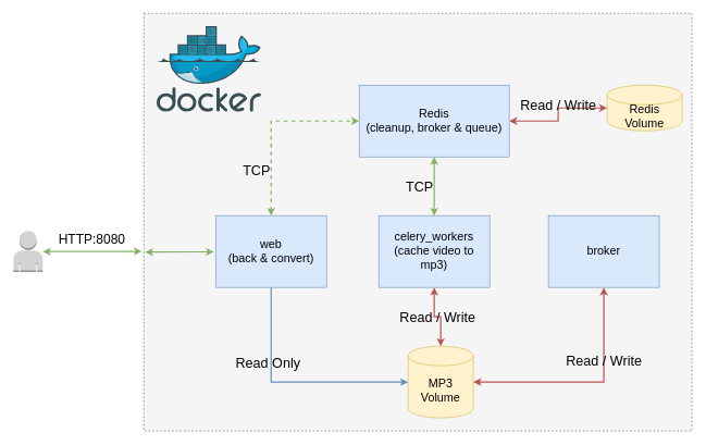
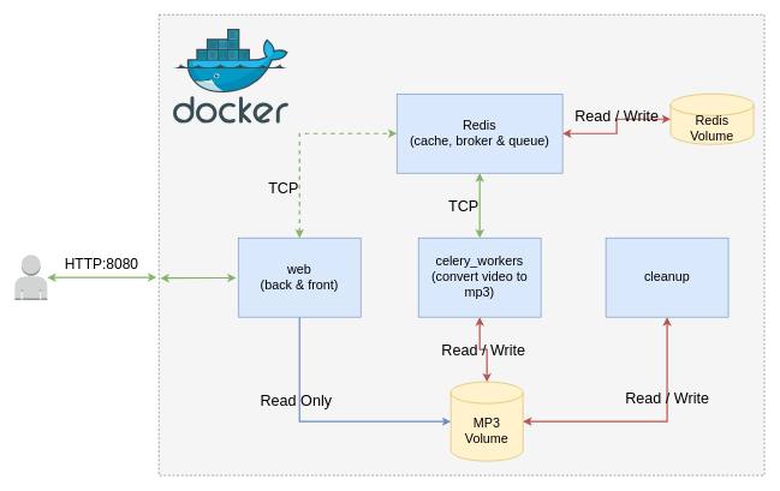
- <mxCell id="12" value="Redis&lt;br&gt;(cleanup, broker &amp;amp; queue)" style="rounded=0;whiteSpace=wrap;html=1;fontSize=18;fillColor=#dae8fc;strokeColor=#6c8ebf;" parent="1" vertex="1"><mxGeometry x="550" y="130" width="230" height="110" as="geometry" /></mxCell>
+ <mxCell id="12" value="Redis&lt;br&gt;(cache, broker &amp;amp; queue)" style="rounded=0;whiteSpace=wrap;html=1;fontSize=18;fillColor=#dae8fc;strokeColor=#6c8ebf;" parent="1" vertex="1"><mxGeometry x="550" y="130" width="230" height="110" as="geometry" /></mxCell>
- <mxCell id="5" value="web&lt;br&gt;(back &amp;amp; convert)" style="rounded=0;whiteSpace=wrap;html=1;fontSize=18;fillColor=#dae8fc;strokeColor=#6c8ebf;" parent="1" vertex="1"><mxGeometry x="330" y="330" width="170" height="110" as="geometry" /></mxCell>
+ <mxCell id="5" value="web&lt;br&gt;(back &amp;amp; front)" style="rounded=0;whiteSpace=wrap;html=1;fontSize=18;fillColor=#dae8fc;strokeColor=#6c8ebf;" parent="1" vertex="1"><mxGeometry x="330" y="330" width="170" height="110" as="geometry" /></mxCell>
- <mxCell id="8" value="celery_workers&lt;br&gt;(cache video to mp3)" style="rounded=0;whiteSpace=wrap;html=1;fontSize=18;fillColor=#dae8fc;strokeColor=#6c8ebf;" parent="1" vertex="1"><mxGeometry x="580" y="330" width="170" height="110" as="geometry" /></mxCell>
+ <mxCell id="8" value="celery_workers&lt;br&gt;(convert video to mp3)" style="rounded=0;whiteSpace=wrap;html=1;fontSize=18;fillColor=#dae8fc;strokeColor=#6c8ebf;" parent="1" vertex="1"><mxGeometry x="580" y="330" width="170" height="110" as="geometry" /></mxCell>
- <mxCell id="10" value="broker" style="rounded=0;whiteSpace=wrap;html=1;fontSize=18;fillColor=#dae8fc;strokeColor=#6c8ebf;" parent="1" vertex="1"><mxGeometry x="840" y="330" width="170" height="110" as="geometry" /></mxCell>
+ <mxCell id="10" value="cleanup" style="rounded=0;whiteSpace=wrap;html=1;fontSize=18;fillColor=#dae8fc;strokeColor=#6c8ebf;" parent="1" vertex="1"><mxGeometry x="840" y="330" width="170" height="110" as="geometry" /></mxCell>
